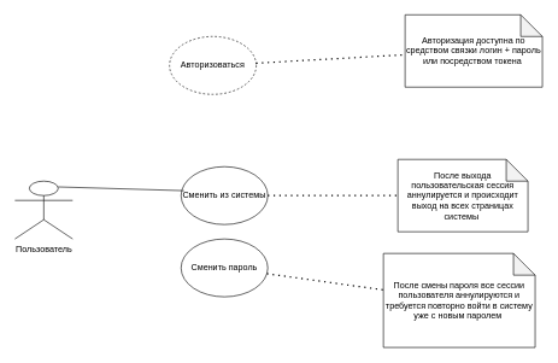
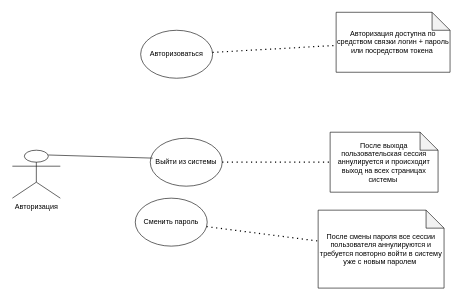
- <mxCell id="3" value="Авторизоваться" style="ellipse;whiteSpace=wrap;html=1;dashed=1;" vertex="1" parent="1"><mxGeometry x="234" y="50" width="120" height="80" as="geometry" /></mxCell>
+ <mxCell id="3" value="Авторизоваться" style="ellipse;whiteSpace=wrap;html=1;" vertex="1" parent="1"><mxGeometry x="234" y="50" width="120" height="80" as="geometry" /></mxCell>
- <mxCell id="6" value="Сменить из системы" style="ellipse;whiteSpace=wrap;html=1;" vertex="1" parent="1"><mxGeometry x="250" y="230" width="120" height="80" as="geometry" /></mxCell>
+ <mxCell id="6" value="Выйти из системы" style="ellipse;whiteSpace=wrap;html=1;" vertex="1" parent="1"><mxGeometry x="250" y="230" width="120" height="80" as="geometry" /></mxCell>
- <mxCell id="2" value="Пользователь" style="shape=umlActor;verticalLabelPosition=bottom;verticalAlign=top;html=1;outlineConnect=0;" vertex="1" parent="1"><mxGeometry x="20" y="250" width="80" height="80" as="geometry" /></mxCell>
+ <mxCell id="2" value="Авторизация" style="shape=umlActor;verticalLabelPosition=bottom;verticalAlign=top;html=1;outlineConnect=0;" vertex="1" parent="1"><mxGeometry x="20" y="250" width="80" height="80" as="geometry" /></mxCell>
- <mxCell id="7" value="Сменить пароль" style="ellipse;whiteSpace=wrap;html=1;" vertex="1" parent="1"><mxGeometry x="250" y="330" width="120" height="80" as="geometry" /></mxCell>
+ <mxCell id="7" value="Сменить пароль" style="ellipse;whiteSpace=wrap;html=1;" vertex="1" parent="1"><mxGeometry x="225" y="330" width="120" height="80" as="geometry" /></mxCell>
